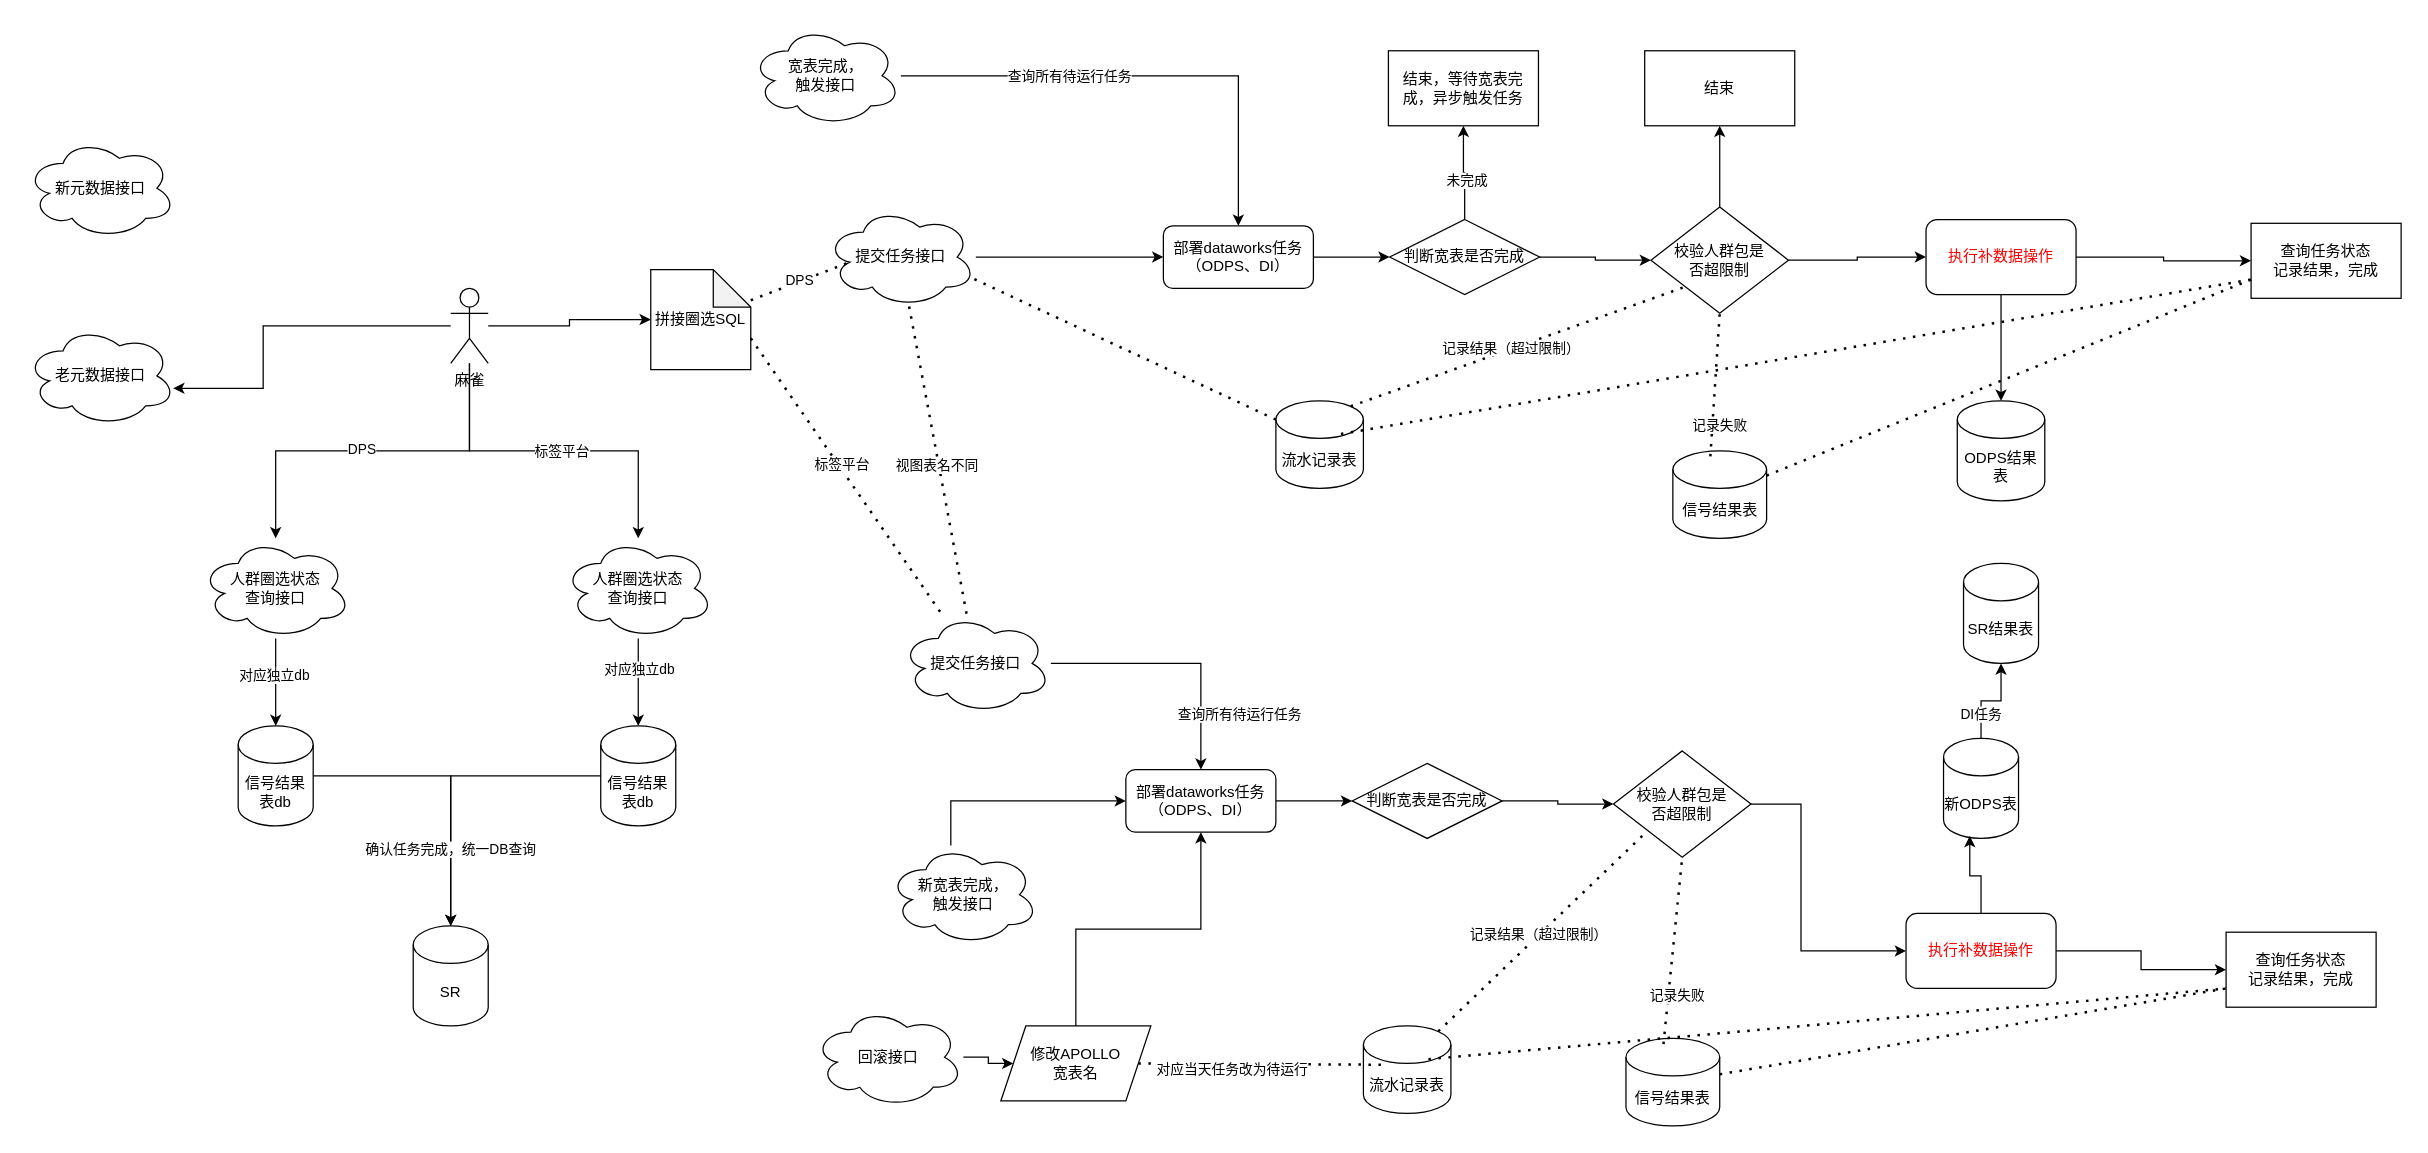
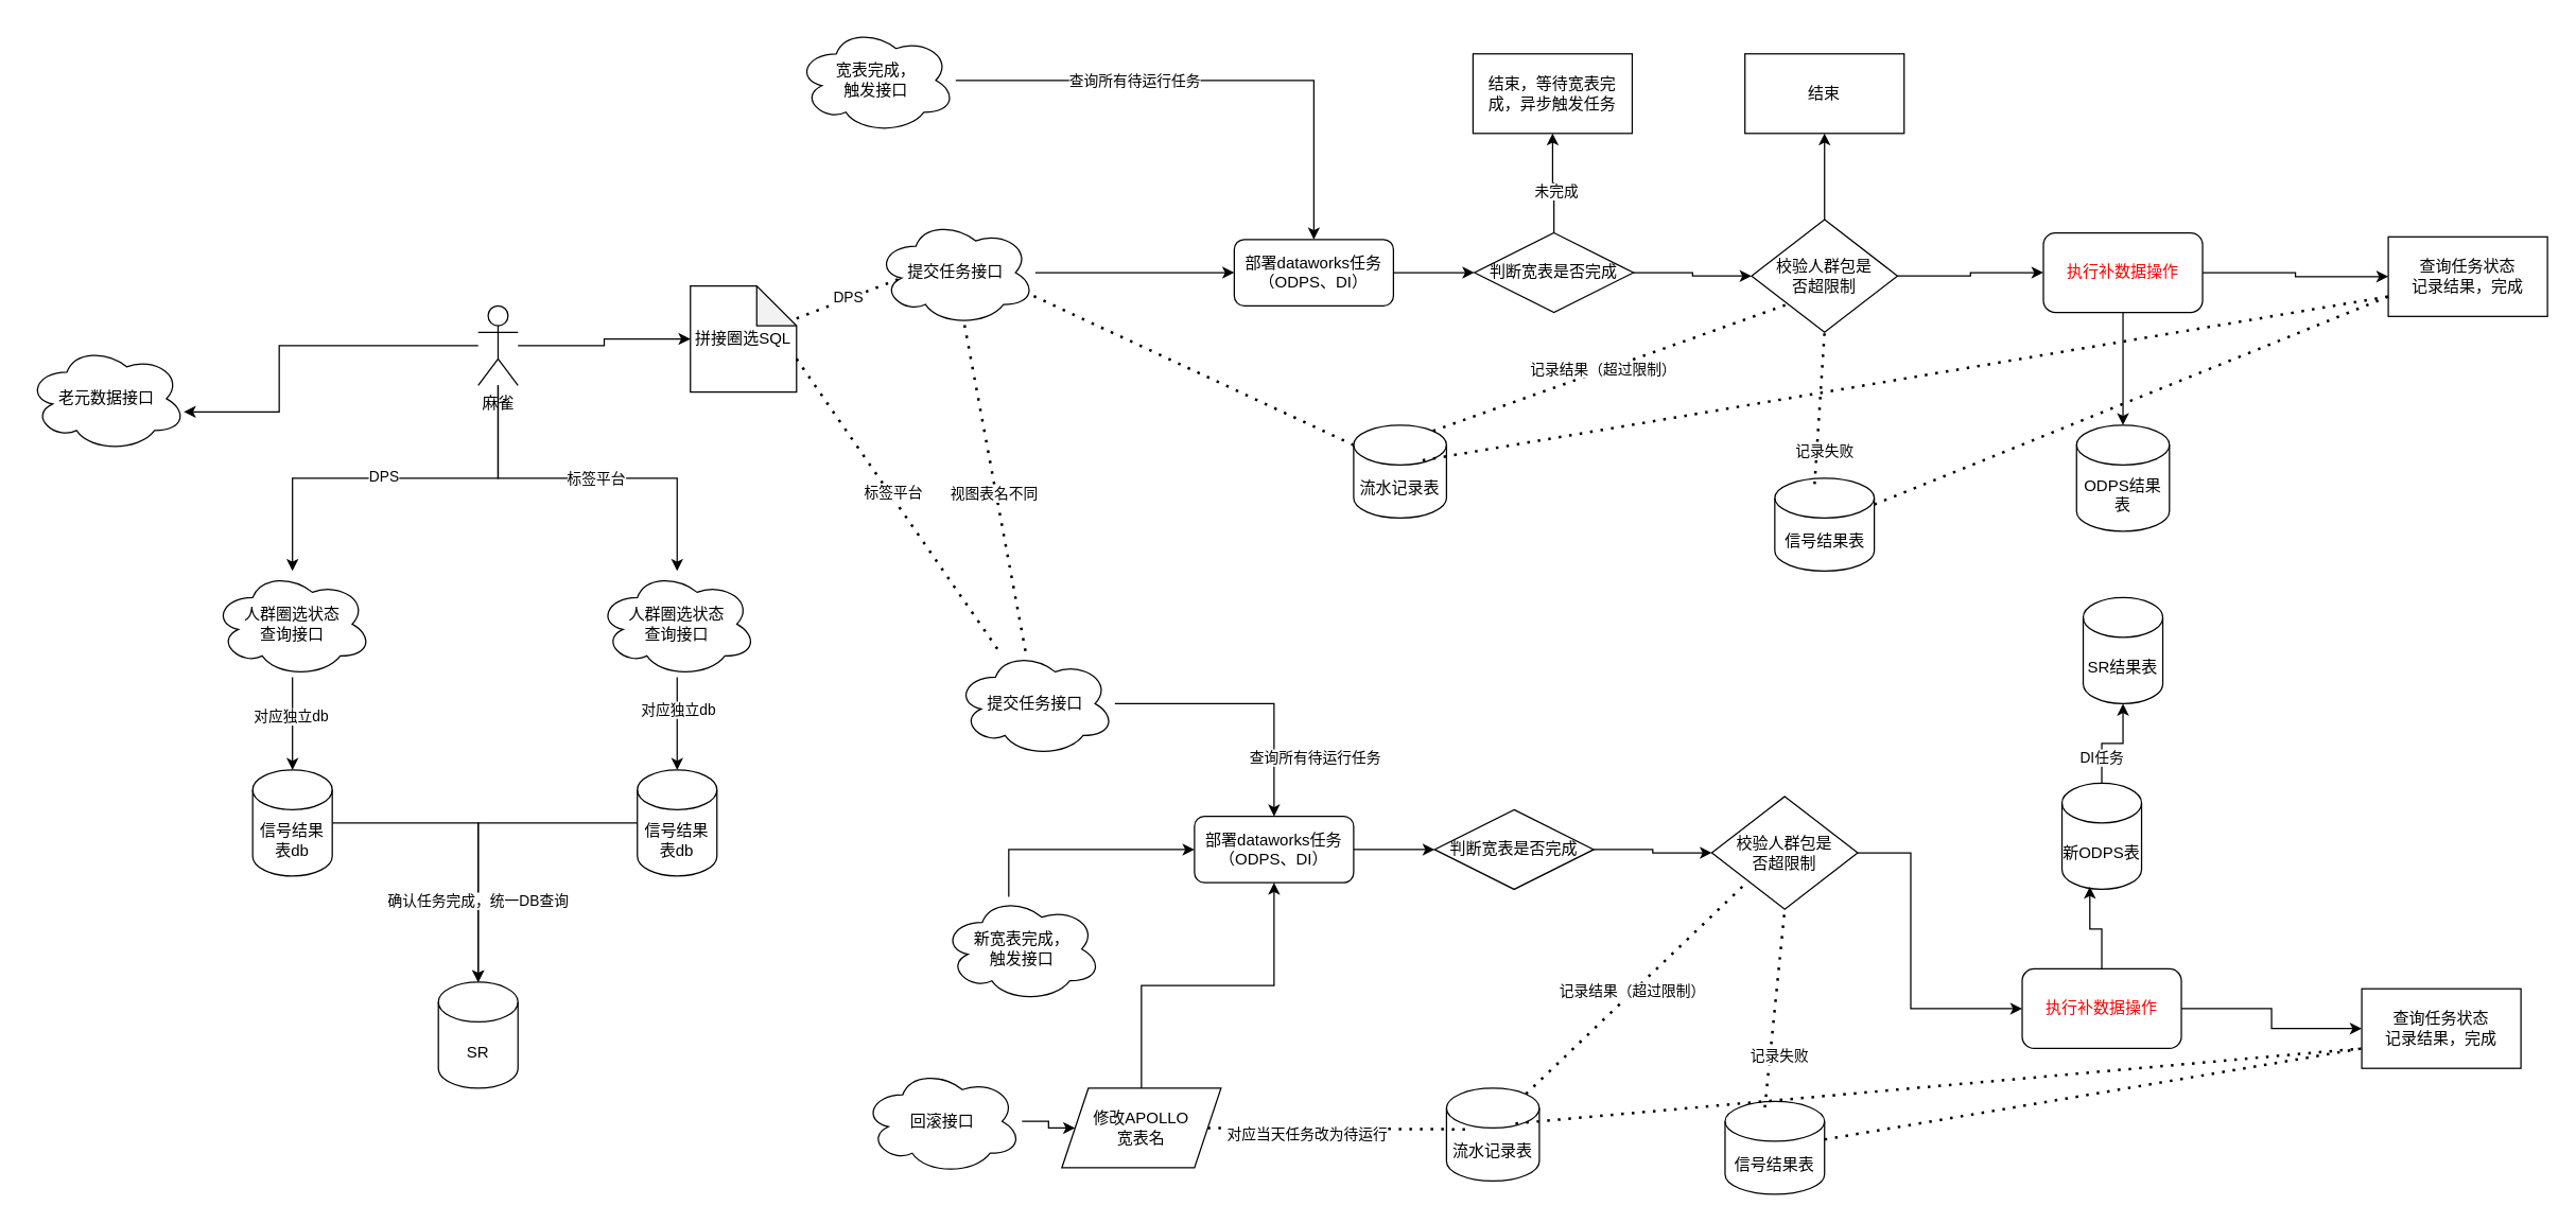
- <mxCell id="2" value="新元数据接口" style="ellipse;shape=cloud;whiteSpace=wrap;html=1;" vertex="1" parent="1"><mxGeometry x="20" y="110" width="120" height="80" as="geometry" /></mxCell>
